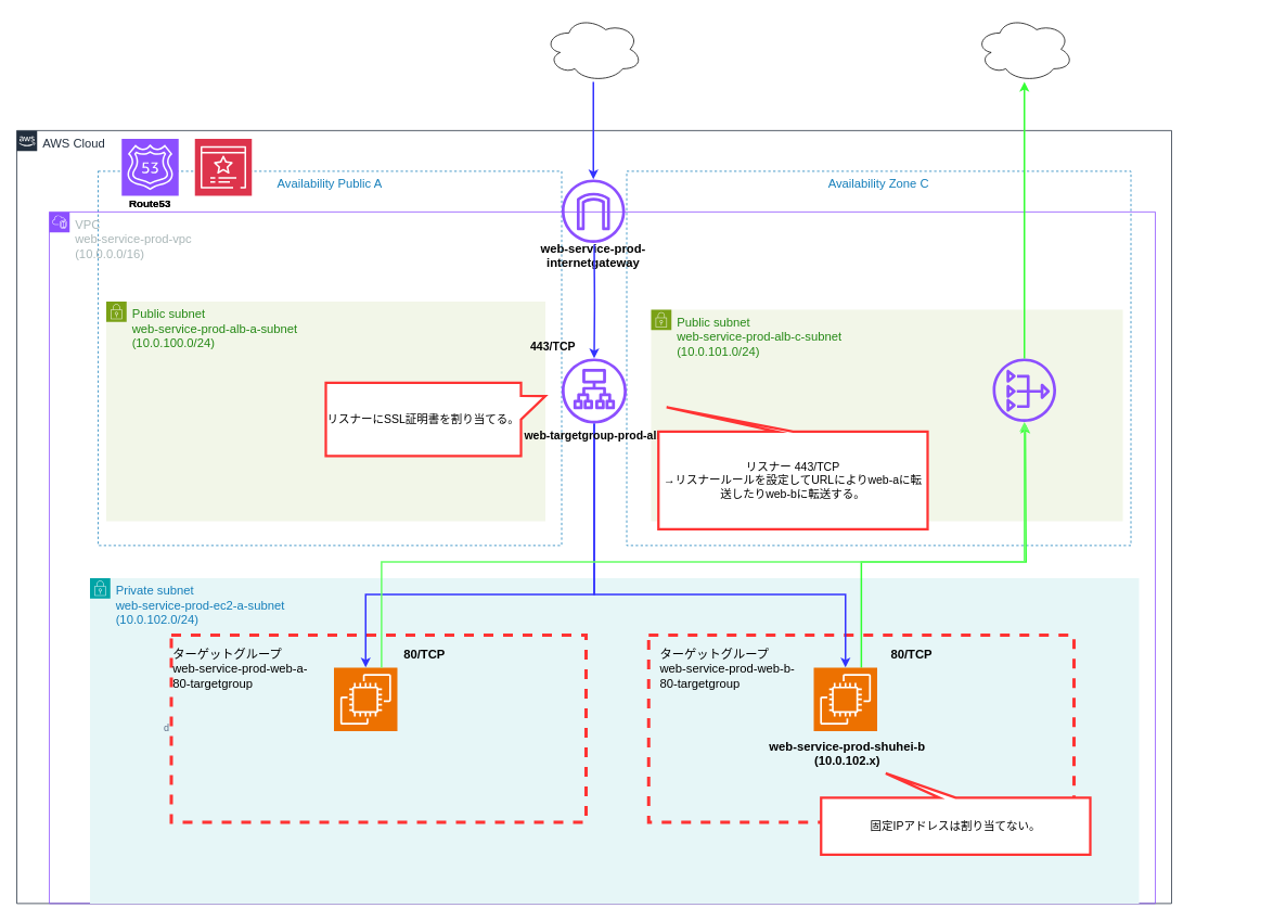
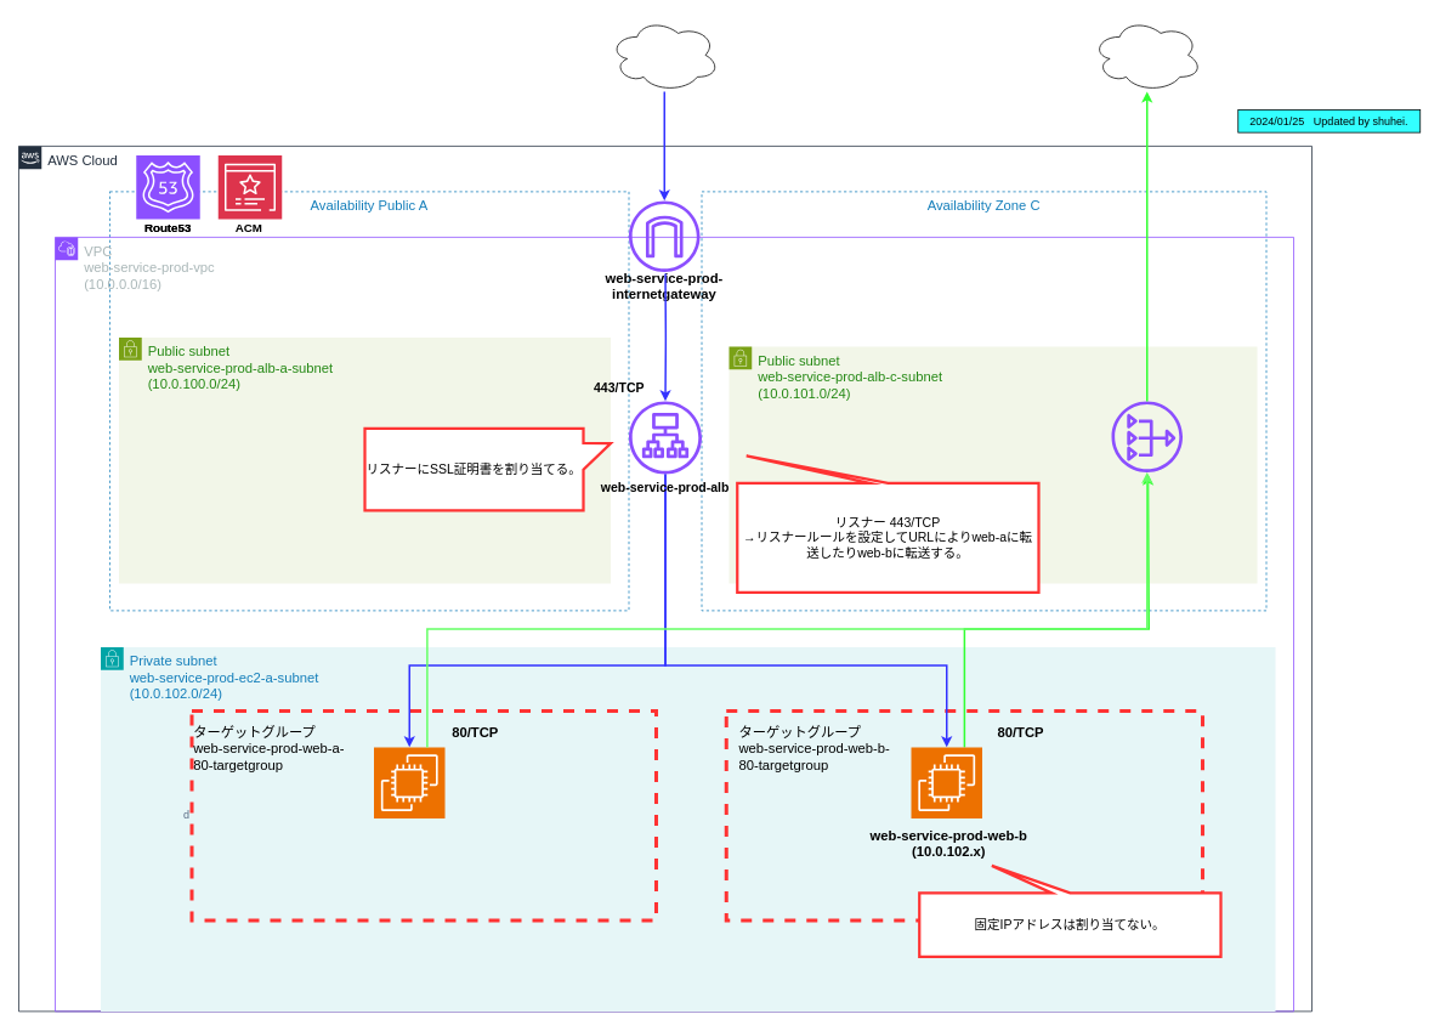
+ <mxCell id="37" value="2024/01/25&amp;nbsp; &amp;nbsp;Updated by shuhei." style="text;html=1;align=center;verticalAlign=middle;whiteSpace=wrap;rounded=0;strokeColor=default;strokeWidth=1;fillColor=#33FFFF;" parent="1" vertex="1"><mxGeometry x="1359" y="120" width="200" height="25" as="geometry" /></mxCell>
+ <mxCell id="35" value="&lt;span style=&quot;font-size: 13px;&quot;&gt;&lt;b&gt;ACM&lt;br&gt;&lt;/b&gt;&lt;/span&gt;" style="text;html=1;strokeColor=none;fillColor=none;align=center;verticalAlign=middle;whiteSpace=wrap;rounded=0;" vertex="1" parent="5"><mxGeometry x="217" y="80" width="72" height="20" as="geometry" /></mxCell>
- <mxCell id="25" value="&lt;span style=&quot;font-size: 14px;&quot;&gt;web-targetgroup-prod-alb&lt;br style=&quot;font-size: 14px;&quot;&gt;&lt;/span&gt;" style="text;html=1;strokeColor=none;fillColor=none;align=center;verticalAlign=middle;whiteSpace=wrap;rounded=0;fontStyle=1;fontSize=14;" parent="9" vertex="1"><mxGeometry x="530" y="260" width="280" height="30" as="geometry" /></mxCell>
+ <mxCell id="25" value="&lt;span style=&quot;font-size: 14px;&quot;&gt;web-service-prod-alb&lt;br style=&quot;font-size: 14px;&quot;&gt;&lt;/span&gt;" style="text;html=1;strokeColor=none;fillColor=none;align=center;verticalAlign=middle;whiteSpace=wrap;rounded=0;fontStyle=1;fontSize=14;" parent="9" vertex="1"><mxGeometry x="530" y="260" width="280" height="30" as="geometry" /></mxCell>
- <mxCell id="21" value="&lt;font style=&quot;font-size: 15px;&quot;&gt;&lt;b&gt;web-service-prod-shuhei-b&lt;br&gt;(10.0.102.x)&lt;/b&gt;&lt;/font&gt;" style="text;html=1;strokeColor=none;fillColor=none;align=center;verticalAlign=middle;whiteSpace=wrap;rounded=0;" parent="12" vertex="1"><mxGeometry x="686" y="200" width="491" height="30" as="geometry" /></mxCell>
+ <mxCell id="21" value="&lt;font style=&quot;font-size: 15px;&quot;&gt;&lt;b&gt;web-service-prod-web-b&lt;br&gt;(10.0.102.x)&lt;/b&gt;&lt;/font&gt;" style="text;html=1;strokeColor=none;fillColor=none;align=center;verticalAlign=middle;whiteSpace=wrap;rounded=0;" parent="12" vertex="1"><mxGeometry x="686" y="200" width="491" height="30" as="geometry" /></mxCell>
